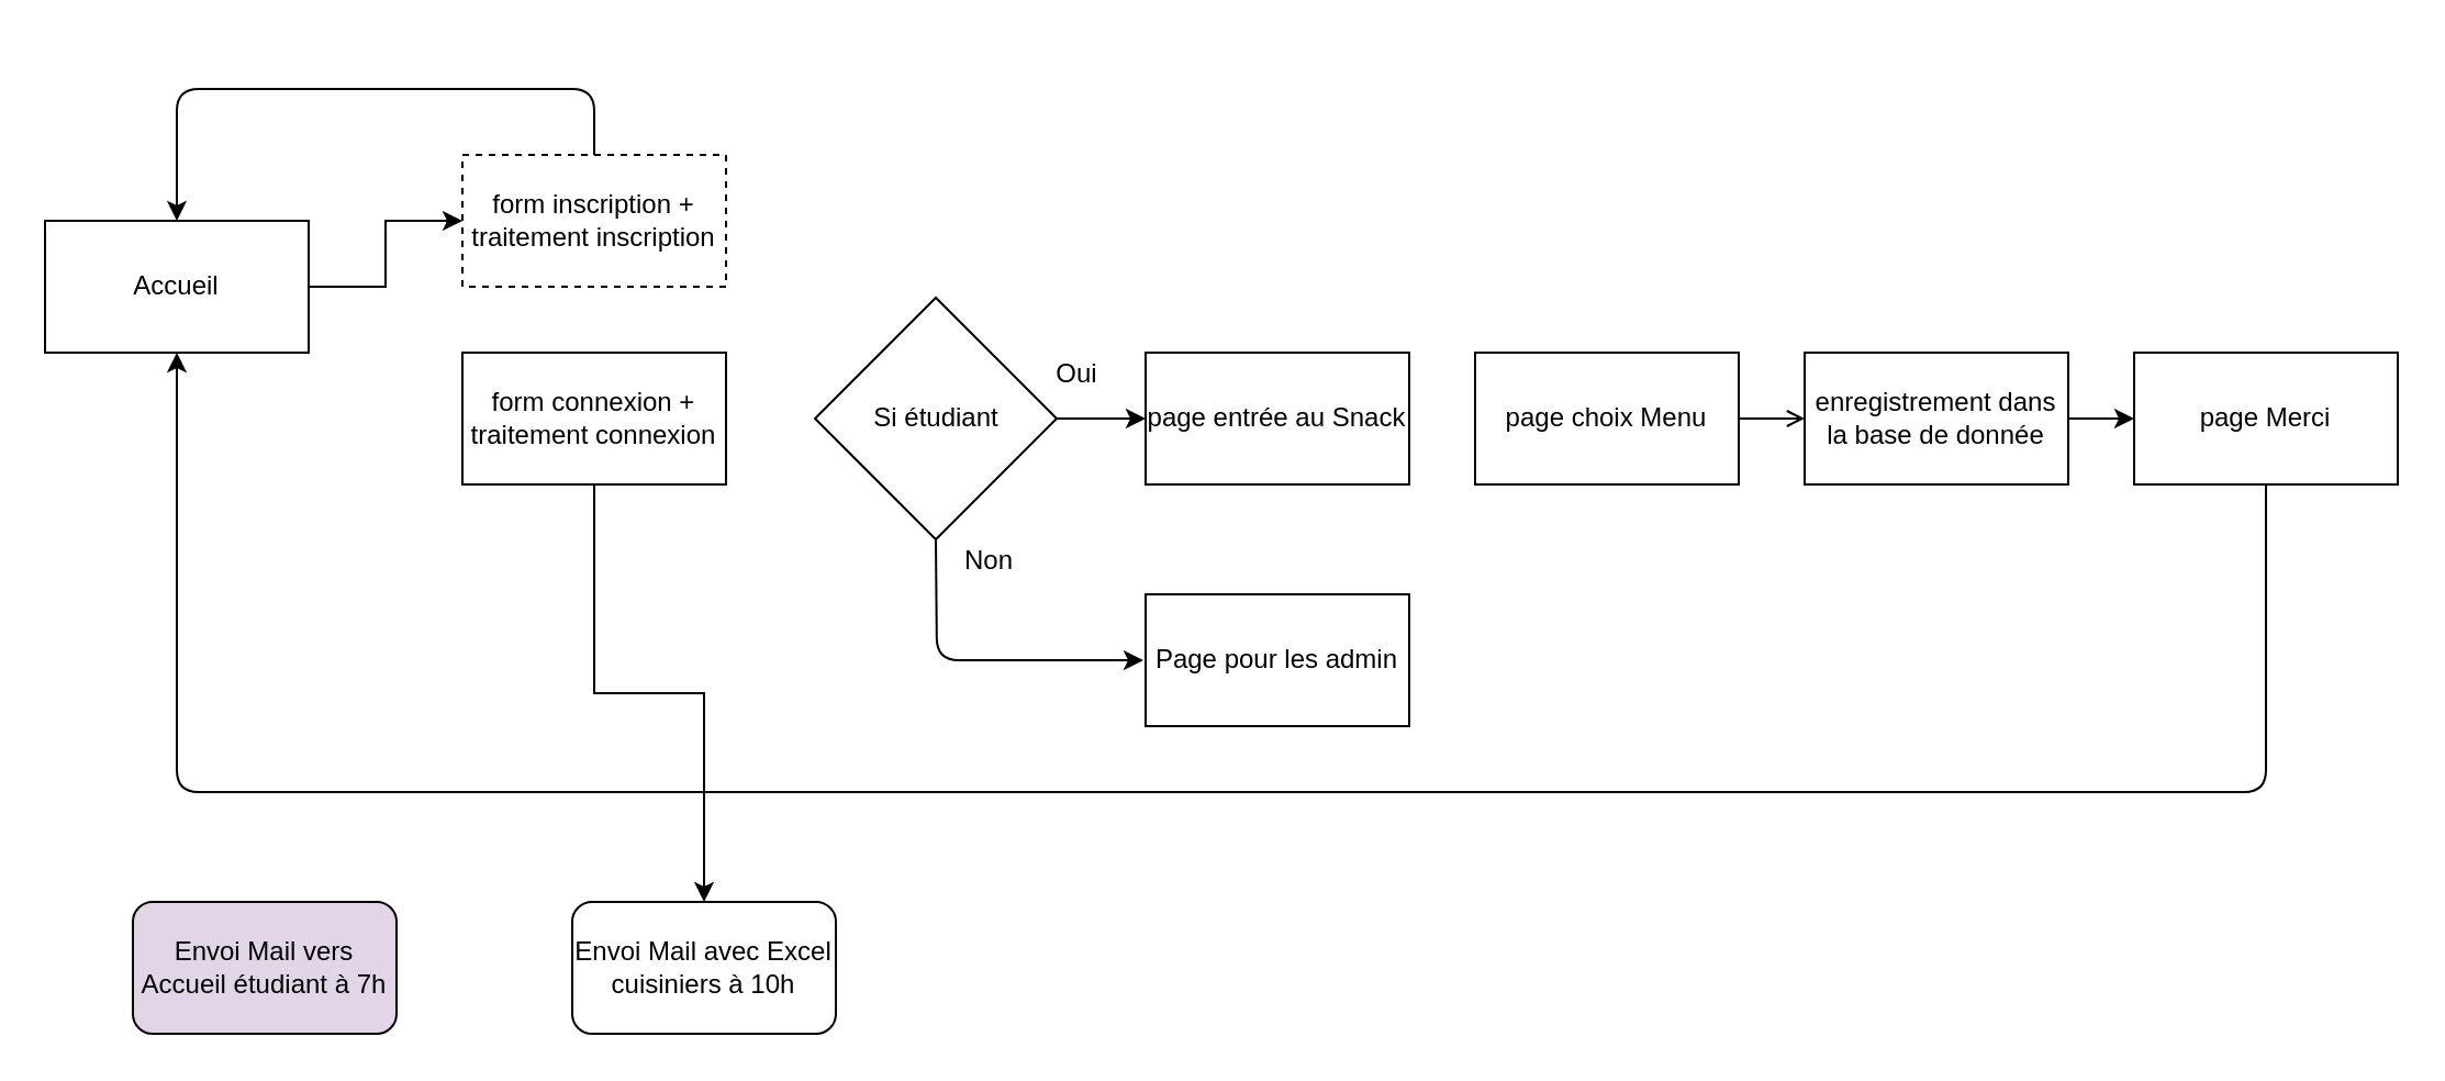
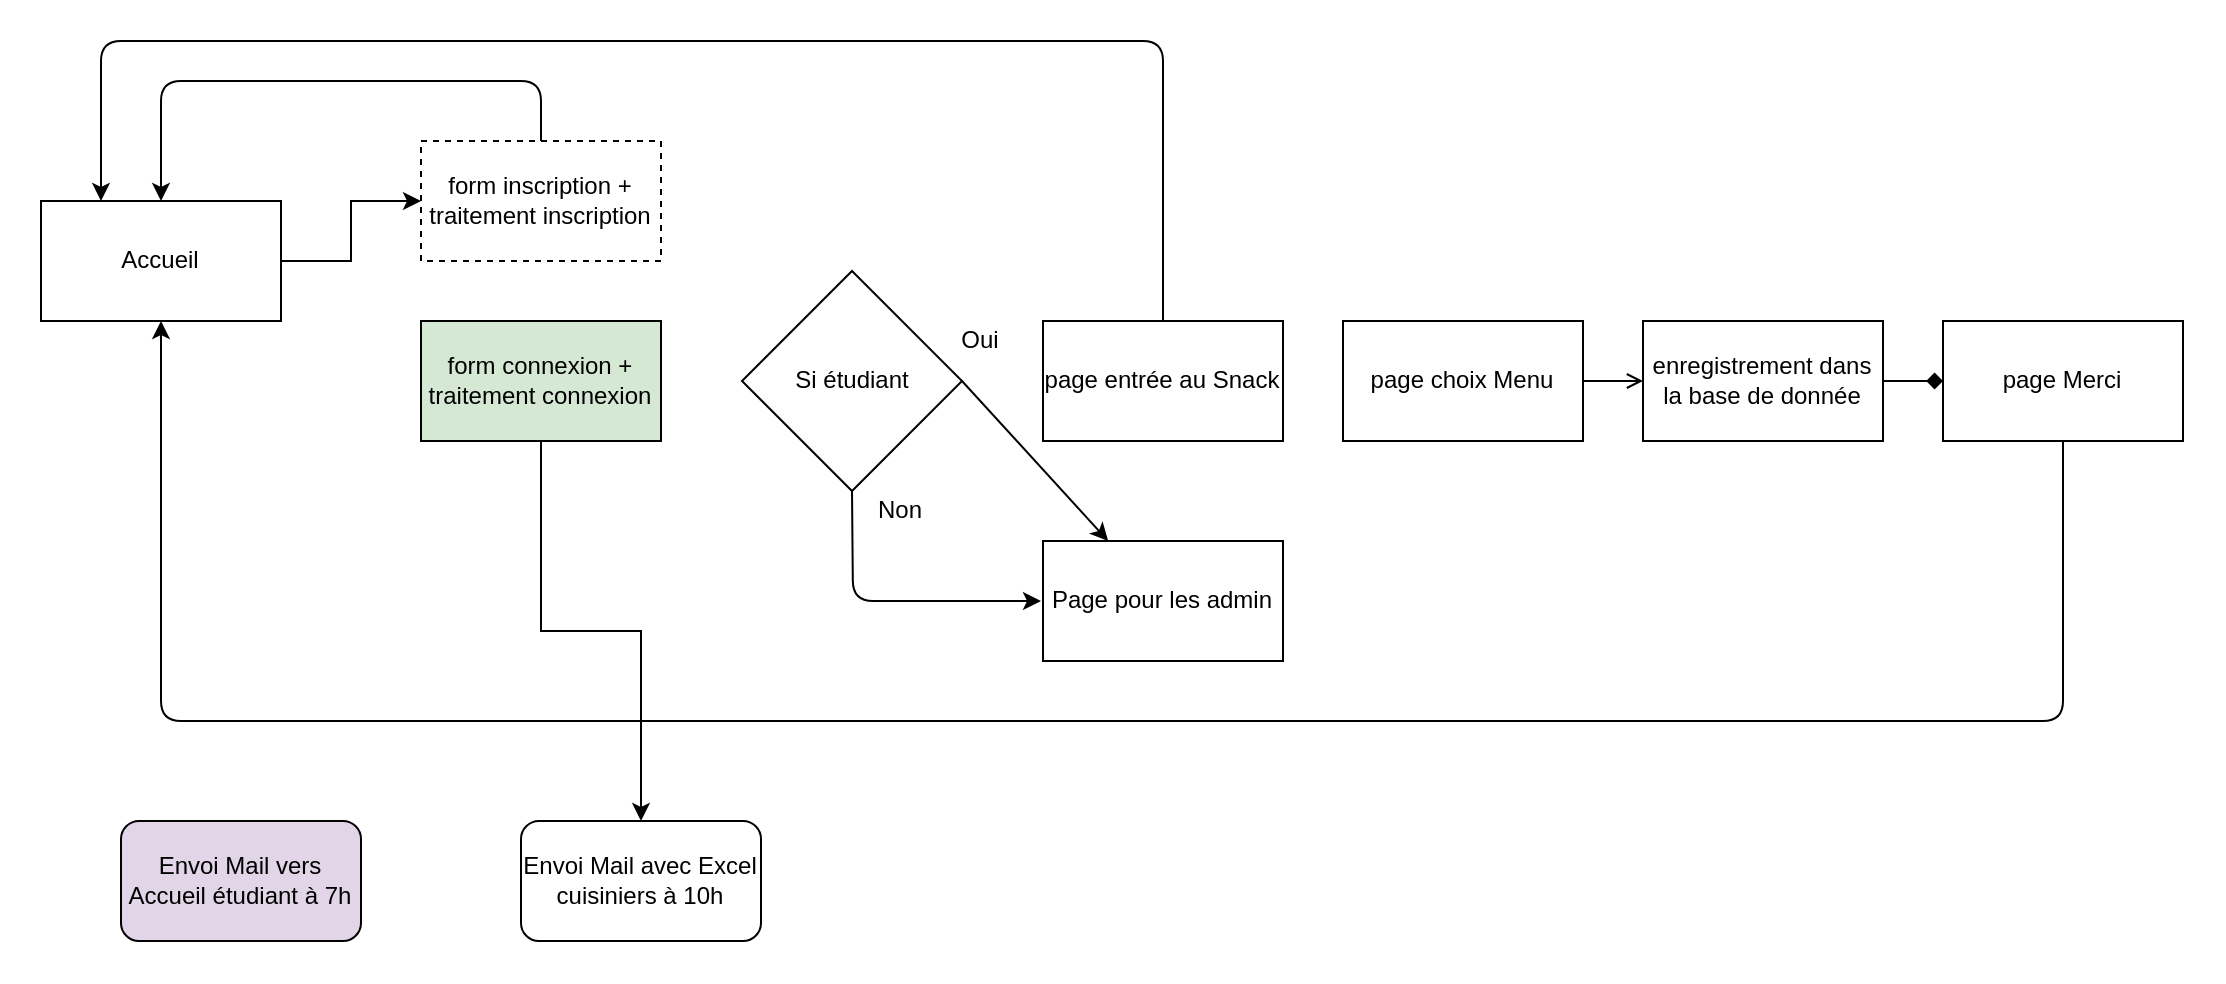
+ <mxCell id="14" value="" style="endArrow=classic;html=1;entryX=0.25;entryY=0;entryDx=0;entryDy=0;exitX=0.5;exitY=0;exitDx=0;exitDy=0;" edge="1" parent="1" source="7" target="3"><mxGeometry width="50" height="50" relative="1" as="geometry"><mxPoint x="20" y="290" as="sourcePoint" /><mxPoint x="70" y="240" as="targetPoint" /><Array as="points"><mxPoint x="581" y="20" /><mxPoint x="50" y="20" /></Array></mxGeometry></mxCell>
- <mxCell id="6" value="form connexion + traitement connexion" style="rounded=0;whiteSpace=wrap;html=1;" vertex="1" parent="1"><mxGeometry x="210" y="160" width="120" height="60" as="geometry" /></mxCell>
+ <mxCell id="6" value="form connexion + traitement connexion" style="rounded=0;whiteSpace=wrap;html=1;fillColor=#d5e8d4;" vertex="1" parent="1"><mxGeometry x="210" y="160" width="120" height="60" as="geometry" /></mxCell>
- <mxCell id="18" value="" style="endArrow=classic;html=1;entryX=0;entryY=0.5;entryDx=0;entryDy=0;exitX=1;exitY=0.5;exitDx=0;exitDy=0;" edge="1" parent="1" source="19" target="7"><mxGeometry width="50" height="50" relative="1" as="geometry"><mxPoint x="485.5" y="190" as="sourcePoint" /><mxPoint x="220" y="390" as="targetPoint" /></mxGeometry></mxCell>
+ <mxCell id="18" value="" style="endArrow=classic;html=1;exitX=1;exitY=0.5;exitDx=0;exitDy=0;" edge="1" parent="1" source="19" target="21"><mxGeometry width="50" height="50" relative="1" as="geometry"><mxPoint x="485.5" y="190" as="sourcePoint" /><mxPoint x="220" y="390" as="targetPoint" /></mxGeometry></mxCell>
- <mxCell id="10" value="" style="edgeStyle=orthogonalEdgeStyle;rounded=0;orthogonalLoop=1;jettySize=auto;html=1;" edge="1" parent="1" source="11" target="12"><mxGeometry relative="1" as="geometry" /></mxCell>
+ <mxCell id="10" value="" style="edgeStyle=orthogonalEdgeStyle;rounded=0;orthogonalLoop=1;jettySize=auto;html=1;endArrow=diamond;" edge="1" parent="1" source="11" target="12"><mxGeometry relative="1" as="geometry" /></mxCell>
